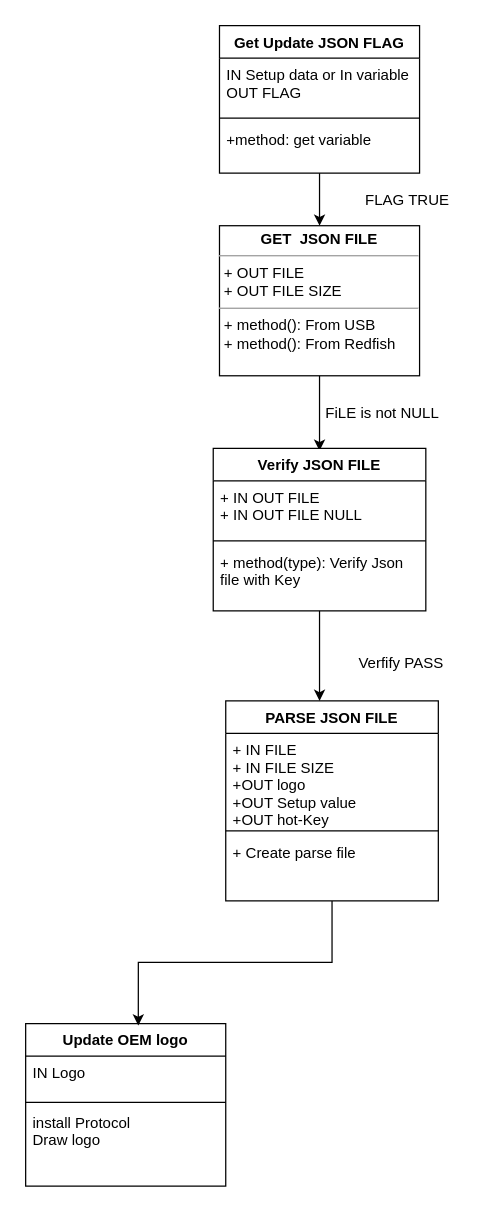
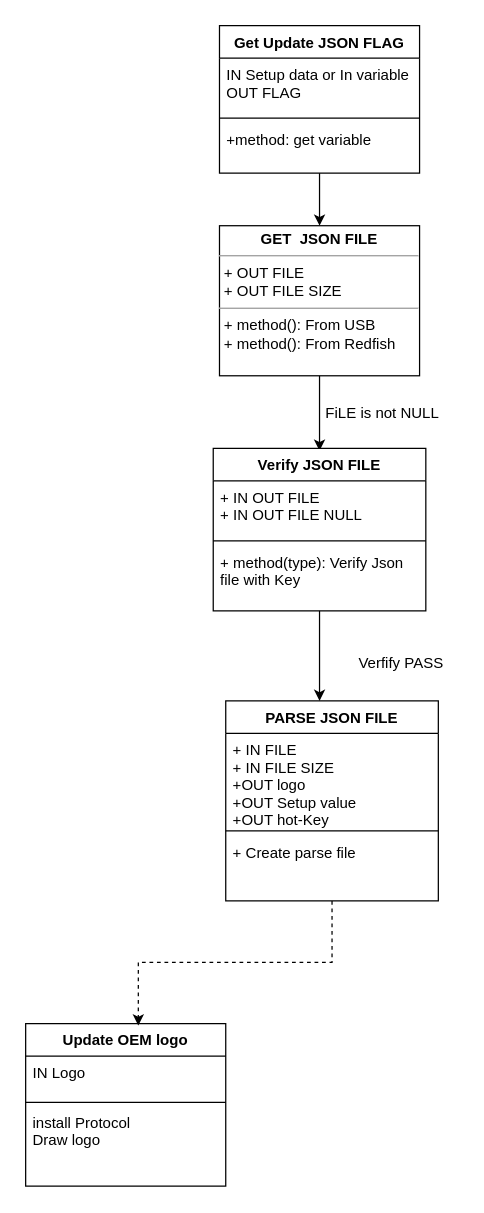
- <mxCell id="21" value="FLAG TRUE" style="text;html=1;resizable=0;autosize=1;align=center;verticalAlign=middle;points=[];fillColor=none;strokeColor=none;rounded=0;" parent="1" vertex="1"><mxGeometry x="285" y="150" width="80" height="20" as="geometry" /></mxCell>
- <mxCell id="10" style="edgeStyle=orthogonalEdgeStyle;rounded=0;orthogonalLoop=1;jettySize=auto;html=1;entryX=0.563;entryY=0.012;entryDx=0;entryDy=0;entryPerimeter=0;" parent="1" source="11" target="22" edge="1"><mxGeometry relative="1" as="geometry" /></mxCell>
+ <mxCell id="10" style="edgeStyle=orthogonalEdgeStyle;rounded=0;orthogonalLoop=1;jettySize=auto;html=1;entryX=0.563;entryY=0.012;entryDx=0;entryDy=0;entryPerimeter=0;dashed=1;" parent="1" source="11" target="22" edge="1"><mxGeometry relative="1" as="geometry" /></mxCell>
